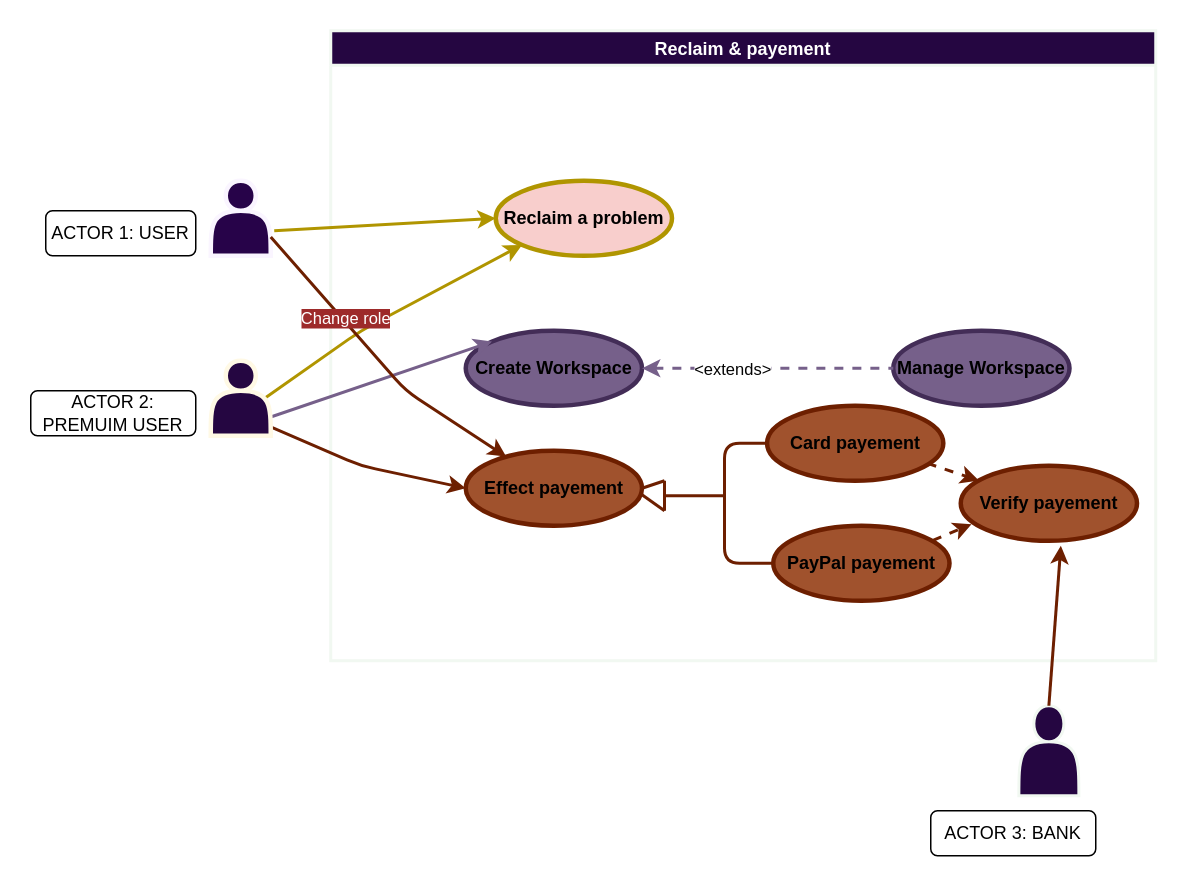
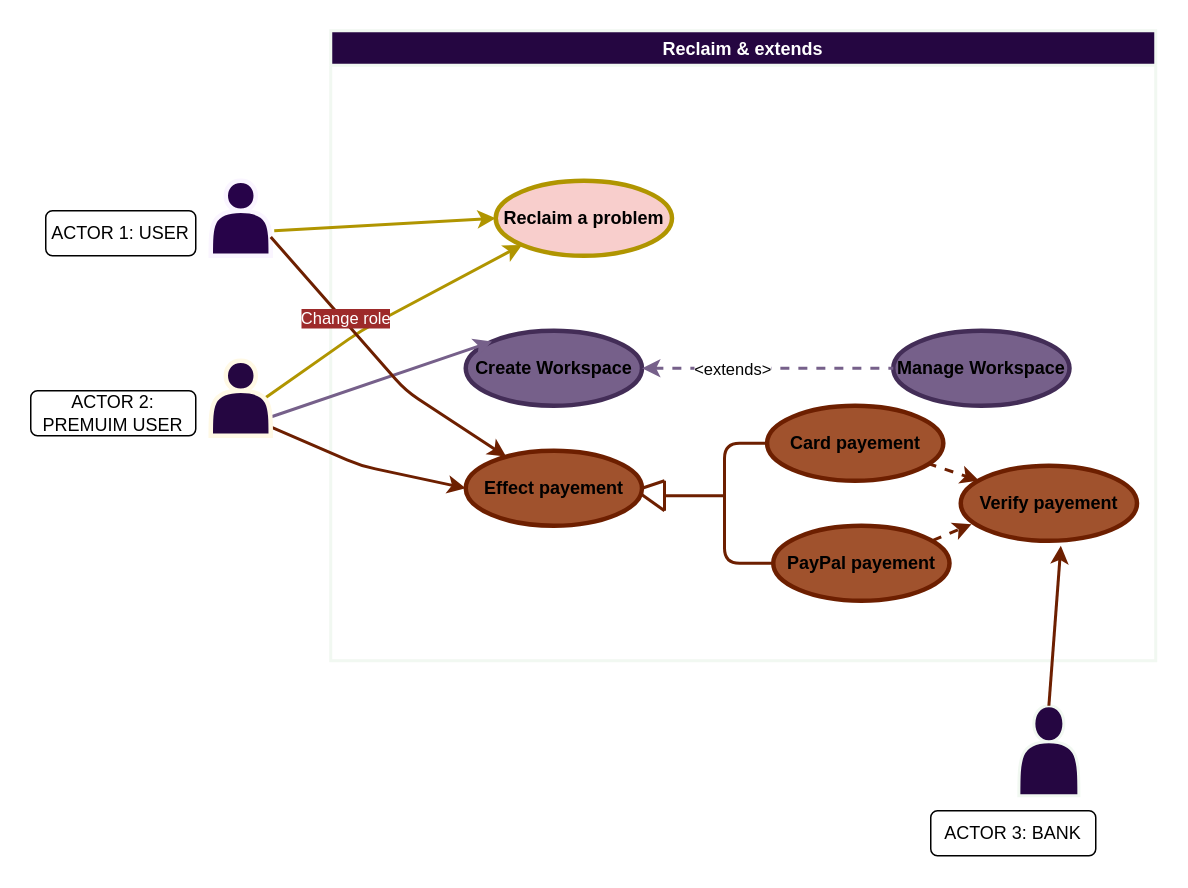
- <mxCell id="2" value="Reclaim &amp; payement" style="swimlane;strokeColor=#f1f8f1;strokeWidth=2;fontColor=#ffffff;fillColor=#250641;" parent="1" vertex="1"><mxGeometry x="220" y="20" width="550" height="420" as="geometry"><mxRectangle x="-600" y="-680" width="100" height="30" as="alternateBounds" /></mxGeometry></mxCell>
+ <mxCell id="2" value="Reclaim &amp; extends" style="swimlane;strokeColor=#f1f8f1;strokeWidth=2;fontColor=#ffffff;fillColor=#250641;" parent="1" vertex="1"><mxGeometry x="220" y="20" width="550" height="420" as="geometry"><mxRectangle x="-600" y="-680" width="100" height="30" as="alternateBounds" /></mxGeometry></mxCell>
